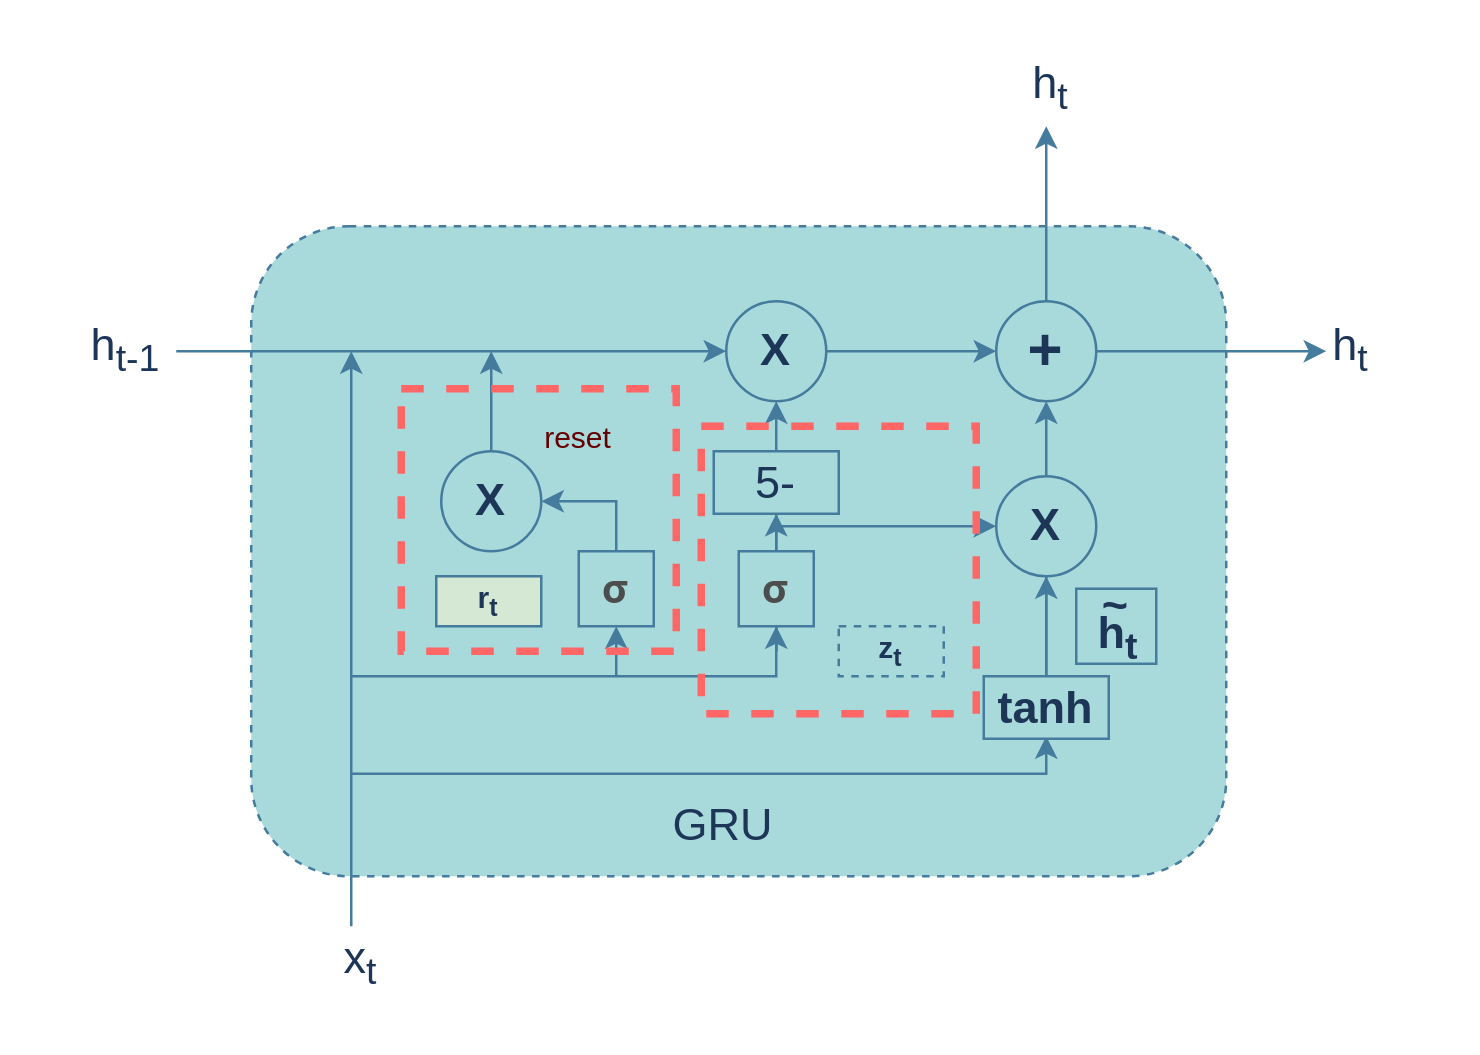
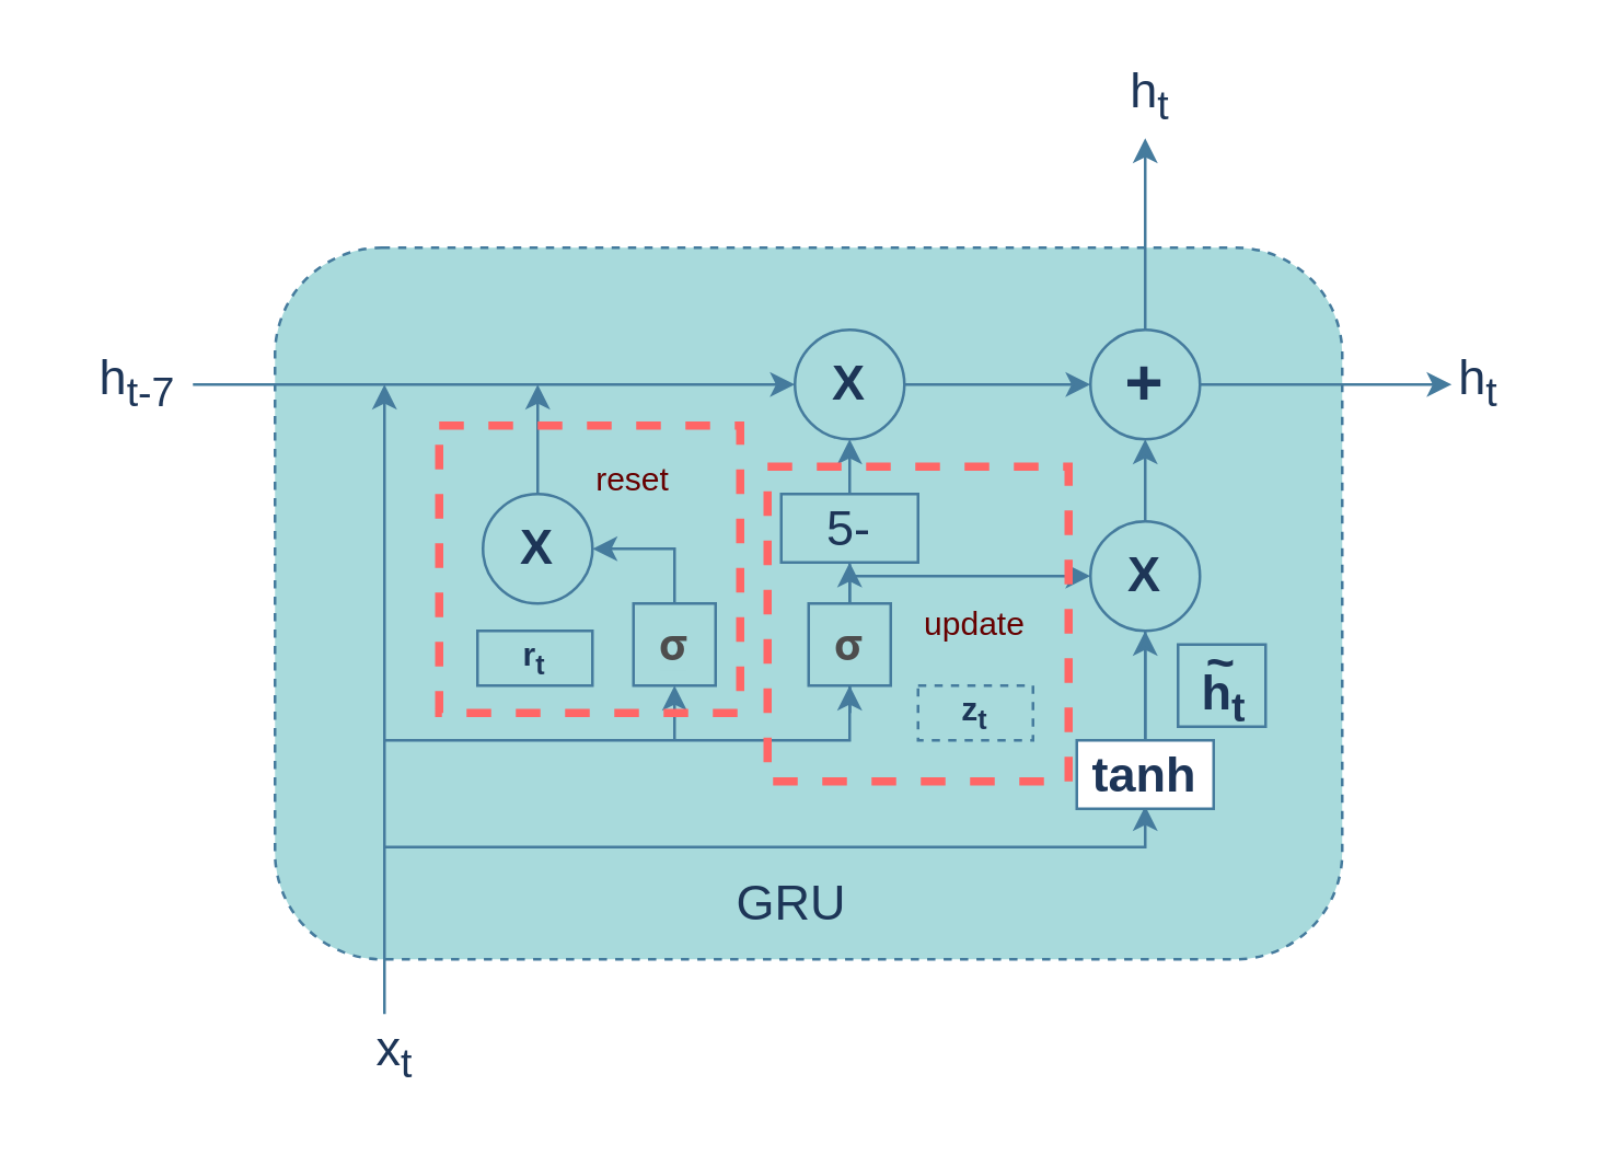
- <mxCell id="41" value="&lt;font style=&quot;font-size: 18px;&quot;&gt;h&lt;sub&gt;t-1&lt;/sub&gt;&lt;/font&gt;" style="text;html=1;align=center;verticalAlign=middle;whiteSpace=wrap;rounded=0;fontColor=#1D3557;" vertex="1" parent="1"><mxGeometry x="20" y="125" width="60" height="30" as="geometry" /></mxCell>
+ <mxCell id="41" value="&lt;font style=&quot;font-size: 18px;&quot;&gt;h&lt;sub&gt;t-7&lt;/sub&gt;&lt;/font&gt;" style="text;html=1;align=center;verticalAlign=middle;whiteSpace=wrap;rounded=0;fontColor=#1D3557;" vertex="1" parent="1"><mxGeometry x="20" y="125" width="60" height="30" as="geometry" /></mxCell>
+ <mxCell id="39" value="update" style="text;html=1;align=center;verticalAlign=middle;whiteSpace=wrap;rounded=0;fontColor=#660000;" vertex="1" parent="1"><mxGeometry x="326" y="212.5" width="60" height="30" as="geometry" /></mxCell>
- <mxCell id="35" value="r&lt;sub&gt;t&lt;/sub&gt;" style="rounded=0;whiteSpace=wrap;html=1;fontStyle=1;labelBackgroundColor=none;fillColor=#d5e8d4;strokeColor=#457B9D;fontColor=#1D3557;" vertex="1" parent="1"><mxGeometry x="174" y="230" width="42" height="20" as="geometry" /></mxCell>
+ <mxCell id="35" value="r&lt;sub&gt;t&lt;/sub&gt;" style="rounded=0;whiteSpace=wrap;html=1;fontStyle=1;labelBackgroundColor=none;fillColor=#A8DADC;strokeColor=#457B9D;fontColor=#1D3557;" vertex="1" parent="1"><mxGeometry x="174" y="230" width="42" height="20" as="geometry" /></mxCell>
- <mxCell id="25" value="&lt;font style=&quot;font-size: 18px;&quot;&gt;&lt;b&gt;tanh&lt;/b&gt;&lt;/font&gt;" style="rounded=0;whiteSpace=wrap;html=1;labelBackgroundColor=none;fillColor=#A8DADC;strokeColor=#457B9D;fontColor=#1D3557;" vertex="1" parent="1"><mxGeometry x="393" y="270" width="50" height="25" as="geometry" /></mxCell>
+ <mxCell id="25" value="&lt;font style=&quot;font-size: 18px;&quot;&gt;&lt;b&gt;tanh&lt;/b&gt;&lt;/font&gt;" style="rounded=0;whiteSpace=wrap;html=1;labelBackgroundColor=none;fillColor=#ffffff;strokeColor=#457B9D;fontColor=#1D3557;" vertex="1" parent="1"><mxGeometry x="393" y="270" width="50" height="25" as="geometry" /></mxCell>
